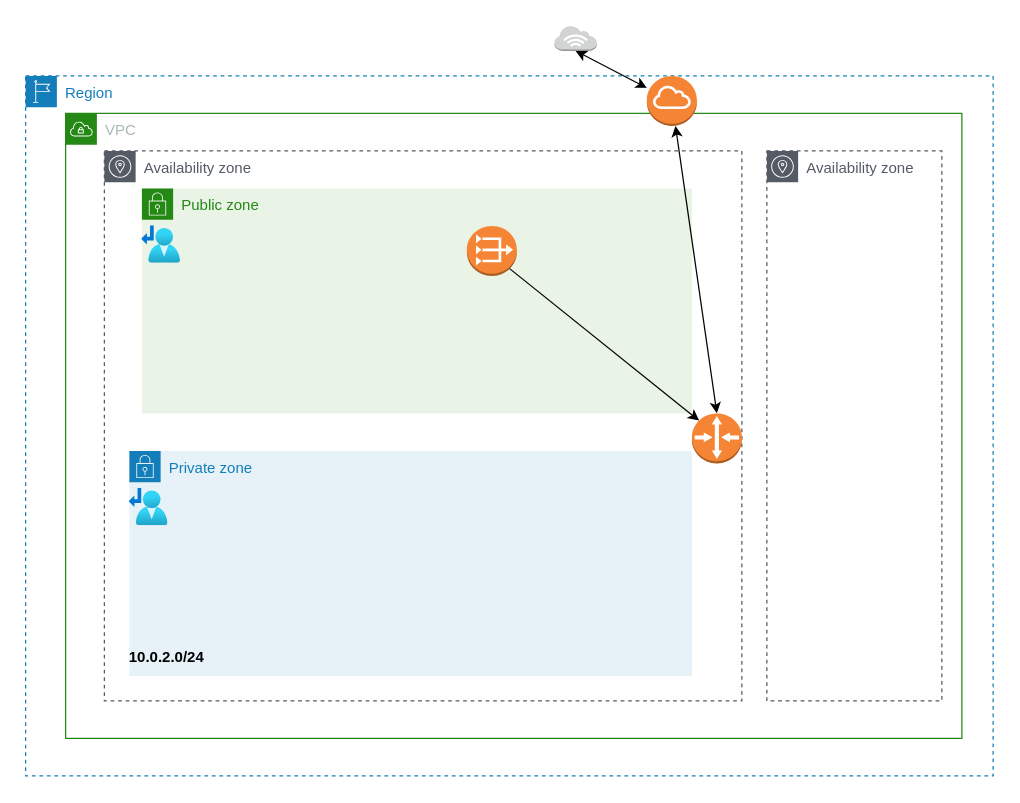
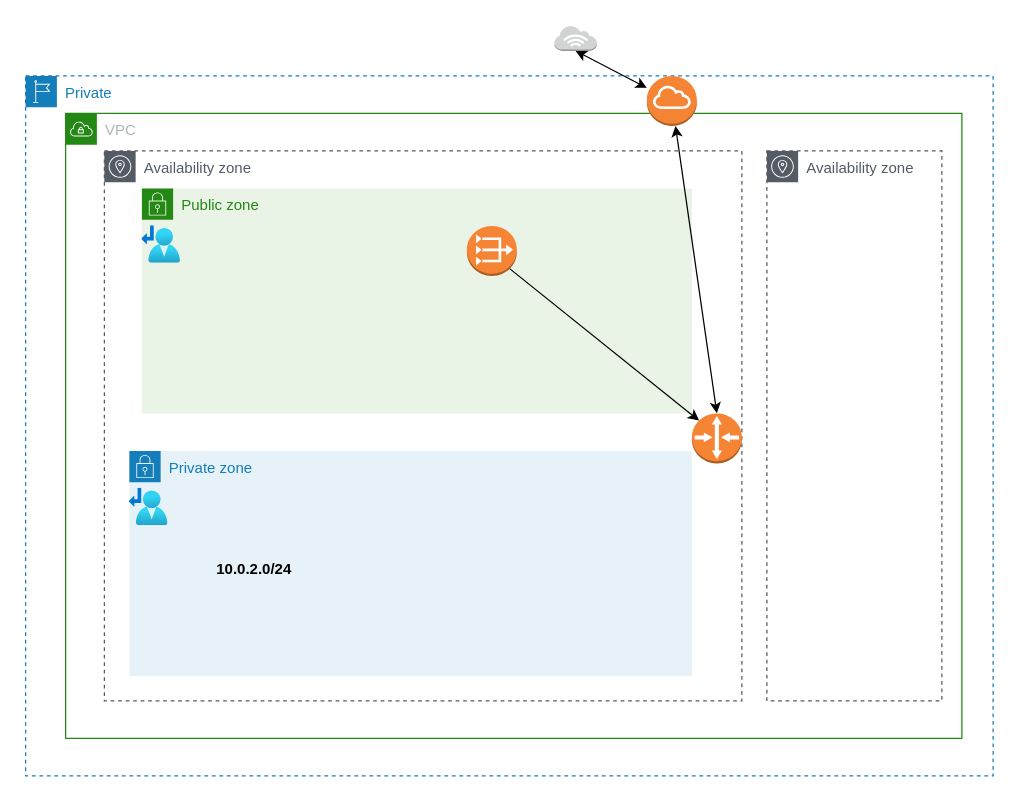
- <mxCell id="2" value="Region" style="points=[[0,0],[0.25,0],[0.5,0],[0.75,0],[1,0],[1,0.25],[1,0.5],[1,0.75],[1,1],[0.75,1],[0.5,1],[0.25,1],[0,1],[0,0.75],[0,0.5],[0,0.25]];outlineConnect=0;gradientColor=none;html=1;whiteSpace=wrap;fontSize=12;fontStyle=0;container=1;pointerEvents=0;collapsible=0;recursiveResize=0;shape=mxgraph.aws4.group;grIcon=mxgraph.aws4.group_region;strokeColor=#147EBA;fillColor=none;verticalAlign=top;align=left;spacingLeft=30;fontColor=#147EBA;dashed=1;" parent="1" vertex="1"><mxGeometry x="20" y="60" width="774" height="560" as="geometry" /></mxCell>
+ <mxCell id="2" value="Private" style="points=[[0,0],[0.25,0],[0.5,0],[0.75,0],[1,0],[1,0.25],[1,0.5],[1,0.75],[1,1],[0.75,1],[0.5,1],[0.25,1],[0,1],[0,0.75],[0,0.5],[0,0.25]];outlineConnect=0;gradientColor=none;html=1;whiteSpace=wrap;fontSize=12;fontStyle=0;container=1;pointerEvents=0;collapsible=0;recursiveResize=0;shape=mxgraph.aws4.group;grIcon=mxgraph.aws4.group_region;strokeColor=#147EBA;fillColor=none;verticalAlign=top;align=left;spacingLeft=30;fontColor=#147EBA;dashed=1;" parent="1" vertex="1"><mxGeometry x="20" y="60" width="774" height="560" as="geometry" /></mxCell>
- <mxCell id="12" value="&lt;b&gt;10.0.2.0/24&lt;/b&gt;" style="text;html=1;strokeColor=none;fillColor=none;align=center;verticalAlign=middle;whiteSpace=wrap;rounded=0;" parent="11" vertex="1"><mxGeometry y="150" width="60" height="30" as="geometry" /></mxCell>
+ <mxCell id="12" value="&lt;b&gt;10.0.2.0/24&lt;/b&gt;" style="text;html=1;strokeColor=none;fillColor=none;align=center;verticalAlign=middle;whiteSpace=wrap;rounded=0;" parent="11" vertex="1"><mxGeometry x="70" y="80" width="60" height="30" as="geometry" /></mxCell>
